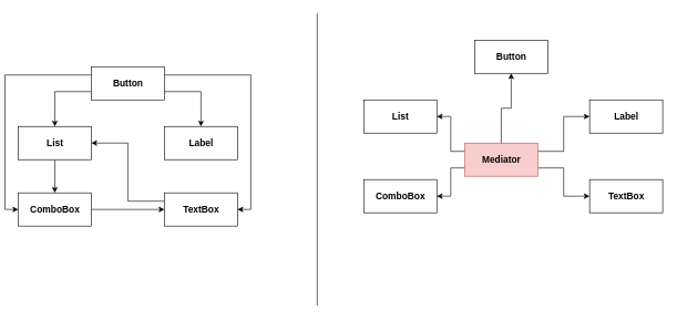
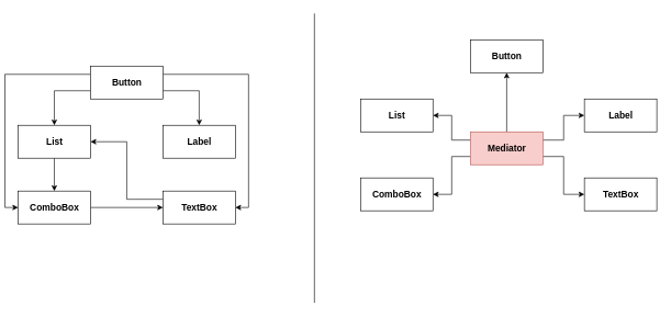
- <mxCell id="24" value="&lt;b&gt;&lt;font style=&quot;font-size: 14px&quot;&gt;Mediator&lt;/font&gt;&lt;/b&gt;" style="html=1;fillColor=#f8cecc;strokeColor=#b85450;" vertex="1" parent="1"><mxGeometry x="692" y="215" width="110" height="50" as="geometry" /></mxCell>
+ <mxCell id="24" value="&lt;b&gt;&lt;font style=&quot;font-size: 14px&quot;&gt;Mediator&lt;/font&gt;&lt;/b&gt;" style="html=1;fillColor=#f8cecc;strokeColor=#b85450;" vertex="1" parent="1"><mxGeometry x="707" y="200" width="110" height="50" as="geometry" /></mxCell>
